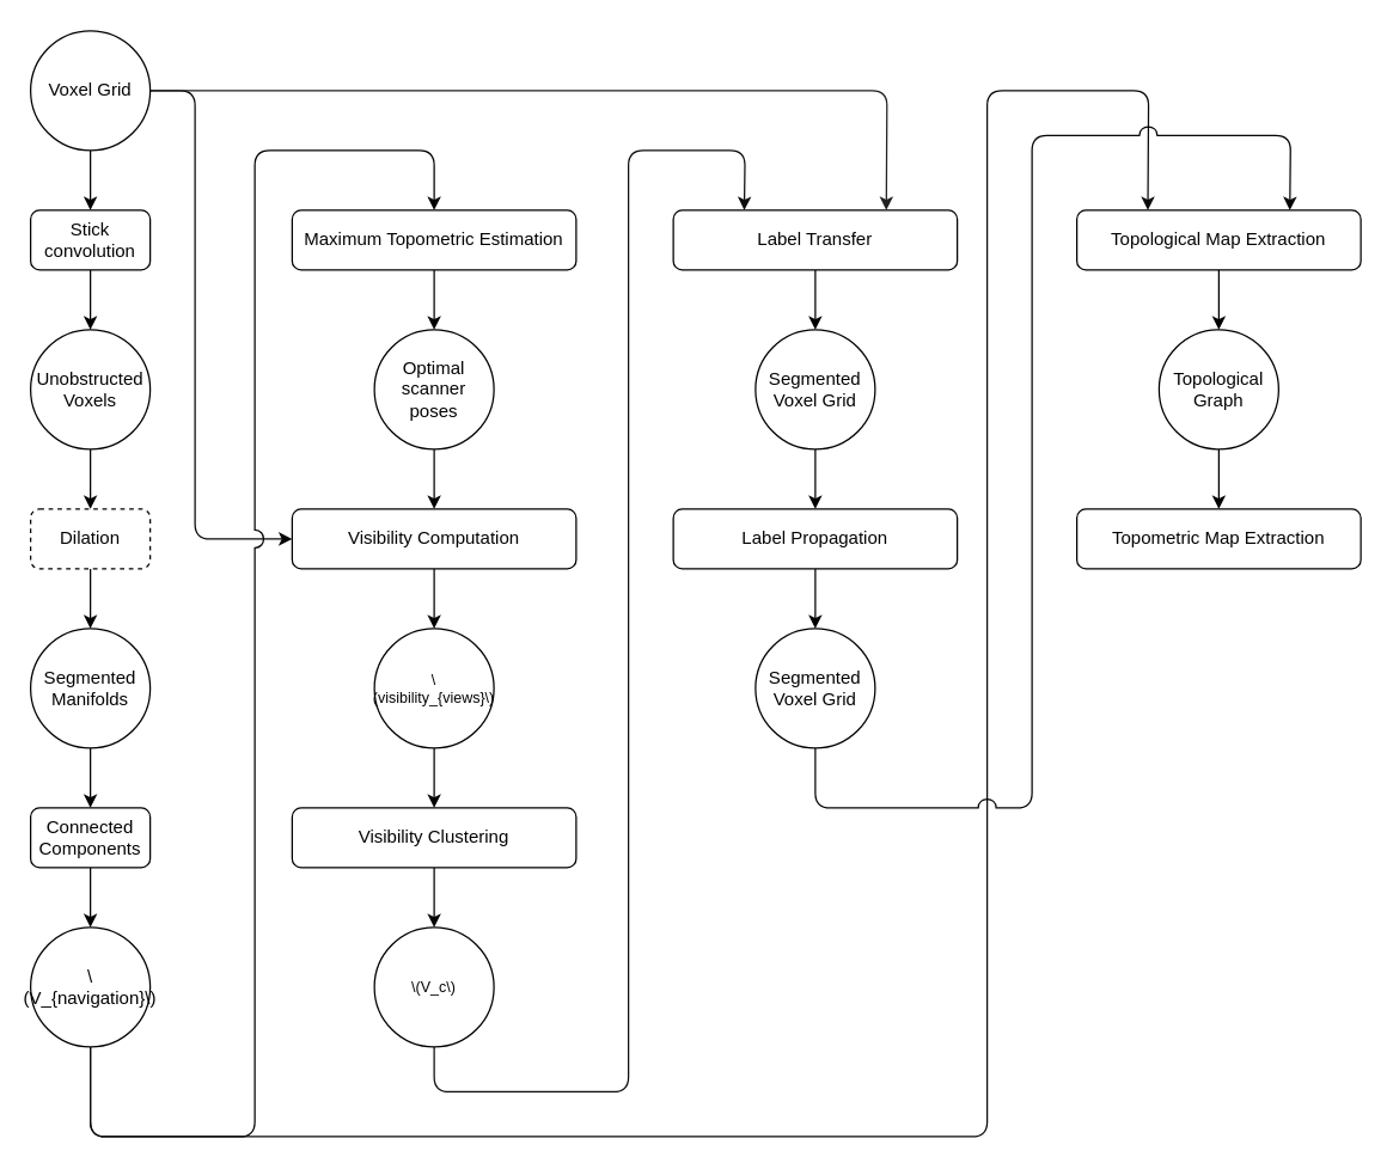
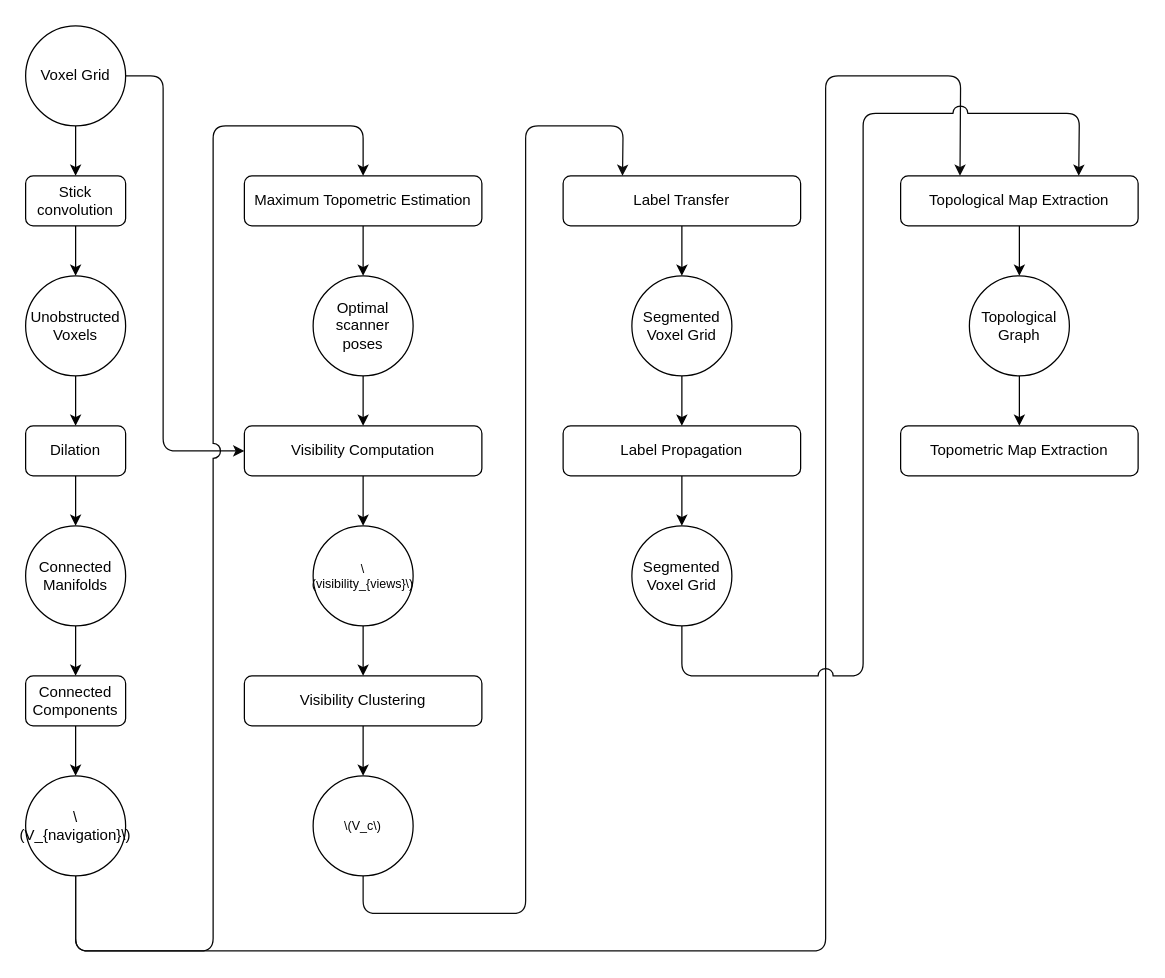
- <mxCell id="4" style="edgeStyle=none;jumpStyle=arc;jumpSize=12;html=1;exitX=1;exitY=0.5;exitDx=0;exitDy=0;entryX=0.75;entryY=0;entryDx=0;entryDy=0;fontSize=10;fontColor=#FFFFFF;labelBackgroundColor=none;strokeColor=#212121;" edge="1" parent="1" source="5" target="32"><mxGeometry relative="1" as="geometry"><Array as="points"><mxPoint x="593" y="60" /></Array></mxGeometry></mxCell>
- <mxCell id="11" value="Dilation" style="rounded=1;whiteSpace=wrap;html=1;fontColor=#030303;labelBackgroundColor=none;fillColor=none;strokeColor=#000000;dashed=1;" vertex="1" parent="1"><mxGeometry x="20" y="340" width="80" height="40" as="geometry" /></mxCell>
+ <mxCell id="11" value="Dilation" style="rounded=1;whiteSpace=wrap;html=1;fontColor=#030303;labelBackgroundColor=none;fillColor=none;strokeColor=#000000;" vertex="1" parent="1"><mxGeometry x="20" y="340" width="80" height="40" as="geometry" /></mxCell>
- <mxCell id="13" value="Segmented Manifolds" style="ellipse;whiteSpace=wrap;html=1;aspect=fixed;fontColor=#030303;labelBackgroundColor=none;fillColor=none;strokeColor=#000000;" vertex="1" parent="1"><mxGeometry x="20" y="420" width="80" height="80" as="geometry" /></mxCell>
+ <mxCell id="13" value="Connected Manifolds" style="ellipse;whiteSpace=wrap;html=1;aspect=fixed;fontColor=#030303;labelBackgroundColor=none;fillColor=none;strokeColor=#000000;" vertex="1" parent="1"><mxGeometry x="20" y="420" width="80" height="80" as="geometry" /></mxCell>
